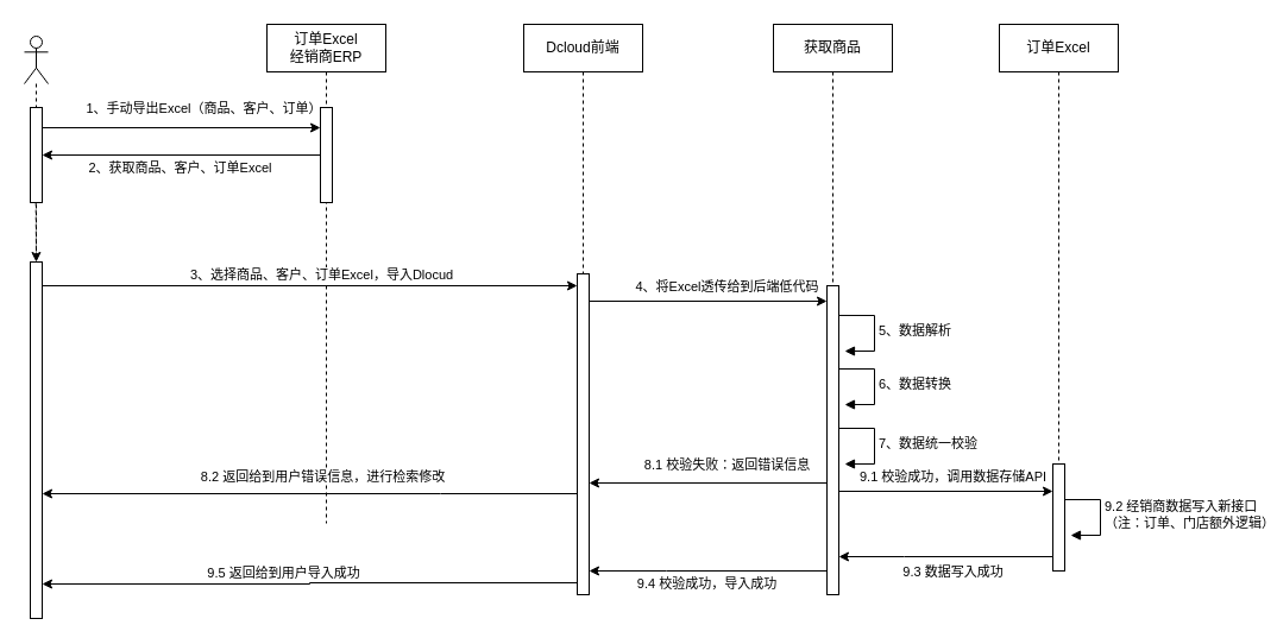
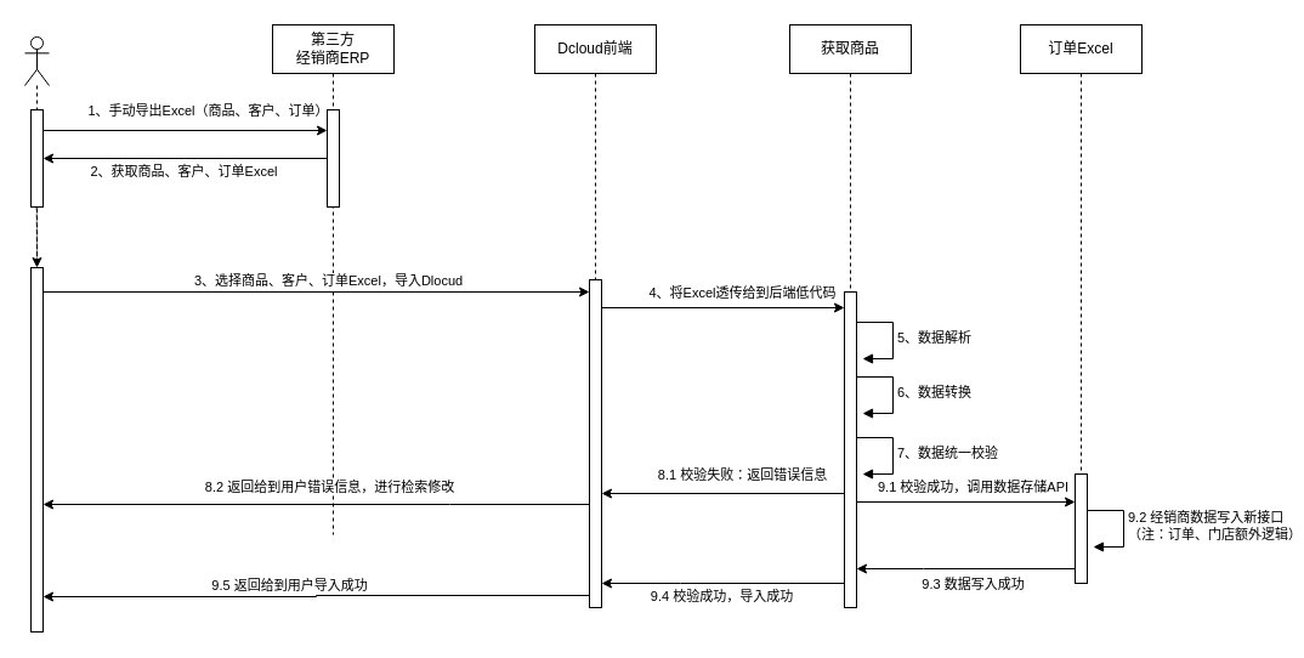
- <mxCell id="3" value="订单Excel&lt;br&gt;经销商ERP" style="shape=umlLifeline;perimeter=lifelinePerimeter;whiteSpace=wrap;html=1;container=1;dropTarget=0;collapsible=0;recursiveResize=0;outlineConnect=0;portConstraint=eastwest;newEdgeStyle={&quot;curved&quot;:0,&quot;rounded&quot;:0};movable=0;resizable=0;rotatable=0;deletable=0;editable=0;locked=1;connectable=0;" vertex="1" parent="1"><mxGeometry x="224" y="20" width="100" height="420" as="geometry" /></mxCell>
+ <mxCell id="3" value="第三方&lt;br&gt;经销商ERP" style="shape=umlLifeline;perimeter=lifelinePerimeter;whiteSpace=wrap;html=1;container=1;dropTarget=0;collapsible=0;recursiveResize=0;outlineConnect=0;portConstraint=eastwest;newEdgeStyle={&quot;curved&quot;:0,&quot;rounded&quot;:0};movable=0;resizable=0;rotatable=0;deletable=0;editable=0;locked=1;connectable=0;" vertex="1" parent="1"><mxGeometry x="224" y="20" width="100" height="420" as="geometry" /></mxCell>
